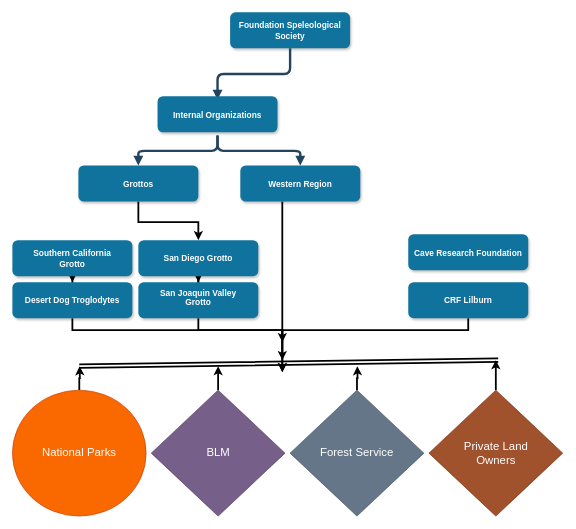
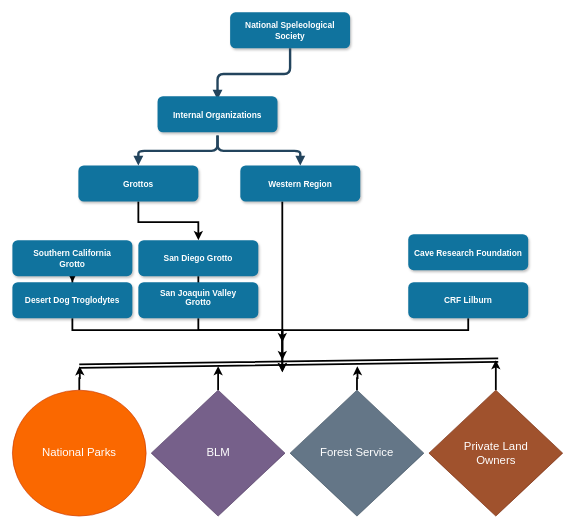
- <mxCell id="2" value="Foundation Speleological &#10;Society" style="rounded=1;fillColor=#10739E;strokeColor=none;shadow=1;gradientColor=none;fontStyle=1;fontColor=#FFFFFF;fontSize=14;" parent="1" vertex="1"><mxGeometry x="383" y="20" width="200" height="60" as="geometry" /></mxCell>
+ <mxCell id="2" value="National Speleological &#10;Society" style="rounded=1;fillColor=#10739E;strokeColor=none;shadow=1;gradientColor=none;fontStyle=1;fontColor=#FFFFFF;fontSize=14;" parent="1" vertex="1"><mxGeometry x="383" y="20" width="200" height="60" as="geometry" /></mxCell>
- <mxCell id="10" value="" style="edgeStyle=orthogonalEdgeStyle;rounded=0;orthogonalLoop=1;jettySize=auto;html=1;strokeWidth=3;fontSize=19;" edge="1" parent="1" source="11" target="13"><mxGeometry relative="1" as="geometry" /></mxCell>
